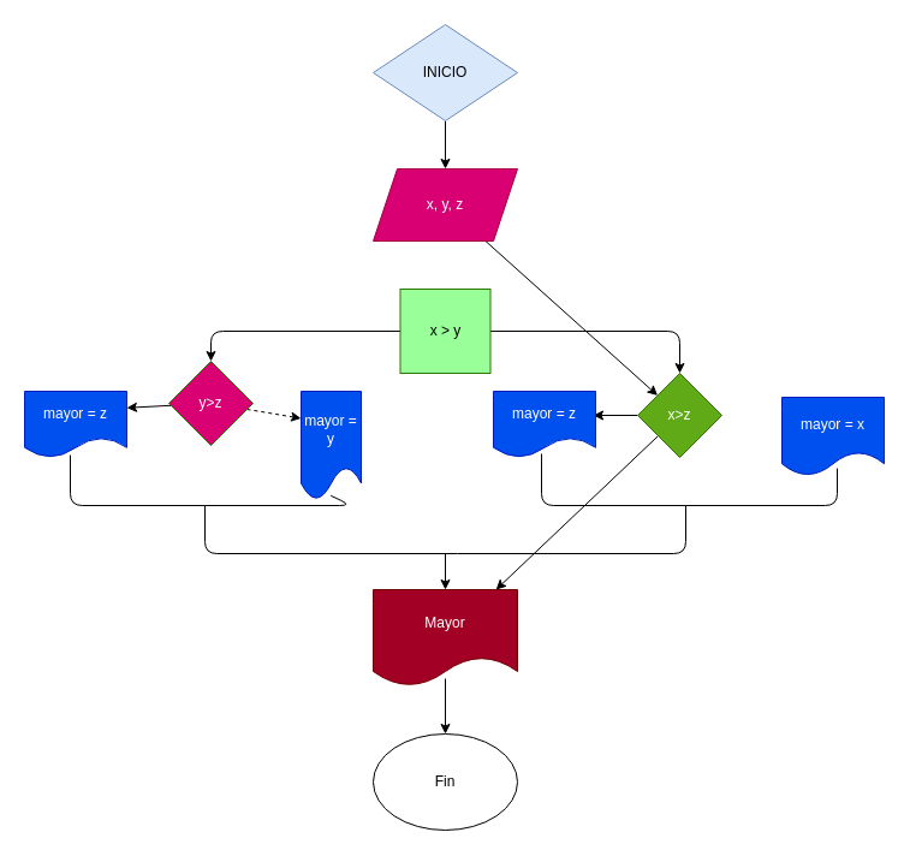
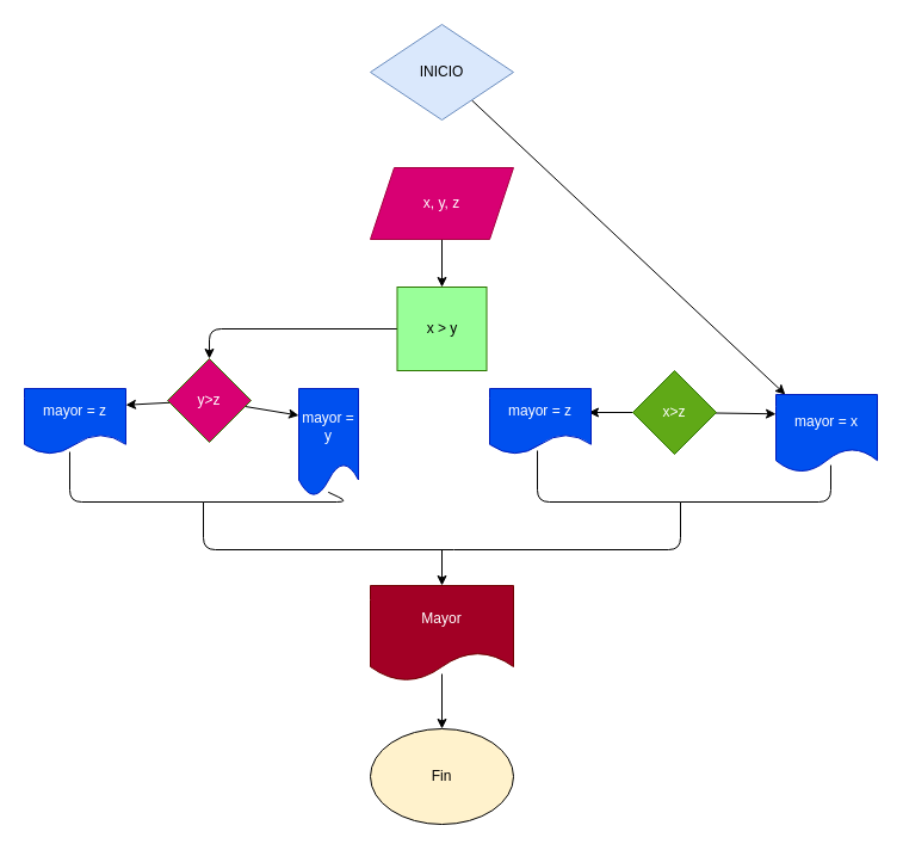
- <mxCell id="2" value="" style="edgeStyle=none;html=1;" parent="1" source="3" target="5" edge="1"><mxGeometry relative="1" as="geometry" /></mxCell>
+ <mxCell id="2" value="" style="edgeStyle=none;html=1;" parent="1" source="3" target="17" edge="1"><mxGeometry relative="1" as="geometry" /></mxCell>
- <mxCell id="4" value="" style="edgeStyle=none;html=1;fontColor=#000000;" parent="1" source="5" target="11" edge="1"><mxGeometry relative="1" as="geometry" /></mxCell>
+ <mxCell id="4" value="" style="edgeStyle=none;html=1;fontColor=#000000;" parent="1" source="5" target="8" edge="1"><mxGeometry relative="1" as="geometry" /></mxCell>
- <mxCell id="6" value="" style="edgeStyle=none;html=1;fontColor=#000000;entryX=0.5;entryY=0;entryDx=0;entryDy=0;exitX=1;exitY=0.5;exitDx=0;exitDy=0;" parent="1" source="8" target="11" edge="1"><mxGeometry relative="1" as="geometry"><Array as="points"><mxPoint x="565" y="275" /></Array></mxGeometry></mxCell>
- <mxCell id="12" value="" style="edgeStyle=none;html=1;fontColor=#000000;entryX=0;entryY=0.25;entryDx=0;entryDy=0;dashed=1;" parent="1" source="14" target="16" edge="1"><mxGeometry relative="1" as="geometry" /></mxCell>
+ <mxCell id="12" value="" style="edgeStyle=none;html=1;fontColor=#000000;entryX=0;entryY=0.25;entryDx=0;entryDy=0;" parent="1" source="14" target="16" edge="1"><mxGeometry relative="1" as="geometry" /></mxCell>
- <mxCell id="10" value="" style="edgeStyle=none;html=1;fontColor=#000000;" parent="1" source="11" target="19" edge="1"><mxGeometry relative="1" as="geometry"><mxPoint x="655" y="345" as="targetPoint" /></mxGeometry></mxCell>
+ <mxCell id="10" value="" style="edgeStyle=none;html=1;fontColor=#000000;entryX=0;entryY=0.25;entryDx=0;entryDy=0;" parent="1" source="11" target="17" edge="1"><mxGeometry relative="1" as="geometry"><mxPoint x="655" y="345" as="targetPoint" /></mxGeometry></mxCell>
- <mxCell id="28" value="Fin" style="ellipse;whiteSpace=wrap;html=1;" parent="1" vertex="1"><mxGeometry x="310" y="610" width="120" height="80" as="geometry" /></mxCell>
+ <mxCell id="28" value="Fin" style="ellipse;whiteSpace=wrap;html=1;fillColor=#fff2cc;" parent="1" vertex="1"><mxGeometry x="310" y="610" width="120" height="80" as="geometry" /></mxCell>
